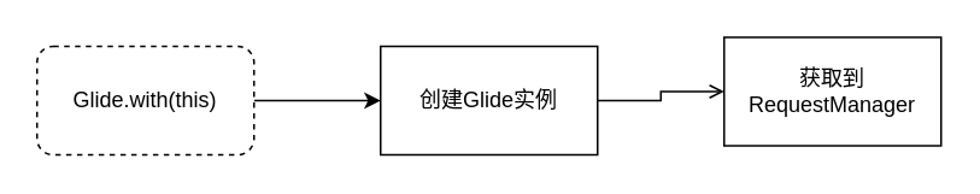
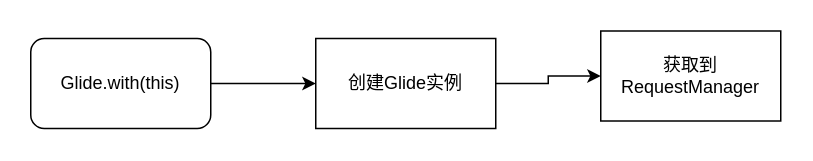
- <mxCell id="4" value="" style="edgeStyle=orthogonalEdgeStyle;rounded=0;orthogonalLoop=1;jettySize=auto;html=1;endArrow=open;" edge="1" parent="1" source="5" target="6"><mxGeometry relative="1" as="geometry" /></mxCell>
+ <mxCell id="4" value="" style="edgeStyle=orthogonalEdgeStyle;rounded=0;orthogonalLoop=1;jettySize=auto;html=1;" edge="1" parent="1" source="5" target="6"><mxGeometry relative="1" as="geometry" /></mxCell>
- <mxCell id="3" value="Glide.with(this)" style="rounded=1;whiteSpace=wrap;html=1;dashed=1;" vertex="1" parent="1"><mxGeometry x="20" y="25" width="120" height="60" as="geometry" /></mxCell>
+ <mxCell id="3" value="Glide.with(this)" style="rounded=1;whiteSpace=wrap;html=1;" vertex="1" parent="1"><mxGeometry x="20" y="25" width="120" height="60" as="geometry" /></mxCell>
